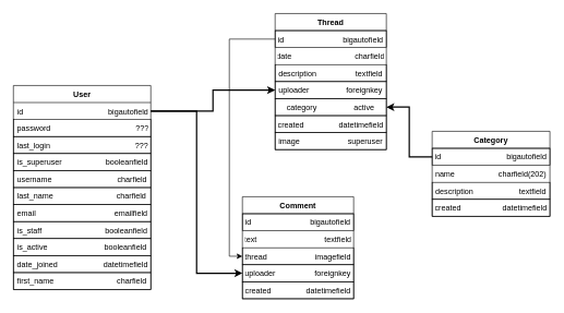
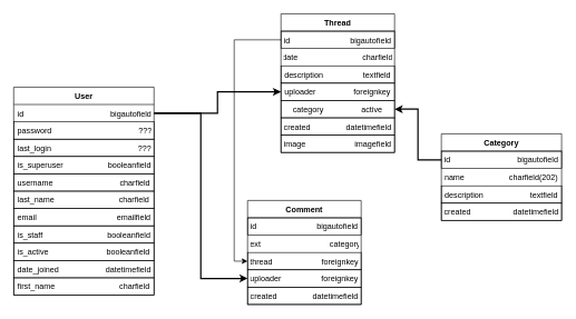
- <mxCell id="22" value="image                      superuser" style="text;align=center;verticalAlign=top;spacingLeft=4;spacingRight=4;overflow=hidden;rotatable=0;points=[[0,0.5],[1,0.5]];portConstraint=eastwest;fillColor=none;strokeColor=default;" vertex="1" parent="15"><mxGeometry y="182" width="170" height="26" as="geometry" /></mxCell>
+ <mxCell id="22" value="image                      imagefield" style="text;align=center;verticalAlign=top;spacingLeft=4;spacingRight=4;overflow=hidden;rotatable=0;points=[[0,0.5],[1,0.5]];portConstraint=eastwest;fillColor=none;strokeColor=default;" vertex="1" parent="15"><mxGeometry y="182" width="170" height="26" as="geometry" /></mxCell>
- <mxCell id="30" value="text                               textfield" style="text;strokeColor=none;fillColor=none;align=center;verticalAlign=top;spacingLeft=4;spacingRight=4;overflow=hidden;rotatable=0;points=[[0,0.5],[1,0.5]];portConstraint=eastwest;" vertex="1" parent="28"><mxGeometry y="52" width="170" height="26" as="geometry" /></mxCell>
+ <mxCell id="30" value="text                               category" style="text;strokeColor=none;fillColor=none;align=center;verticalAlign=top;spacingLeft=4;spacingRight=4;overflow=hidden;rotatable=0;points=[[0,0.5],[1,0.5]];portConstraint=eastwest;" vertex="1" parent="28"><mxGeometry y="52" width="170" height="26" as="geometry" /></mxCell>
- <mxCell id="31" value="thread                      imagefield" style="text;align=center;verticalAlign=top;spacingLeft=4;spacingRight=4;overflow=hidden;rotatable=0;points=[[0,0.5],[1,0.5]];portConstraint=eastwest;fillColor=none;strokeColor=default;" vertex="1" parent="28"><mxGeometry y="78" width="170" height="26" as="geometry" /></mxCell>
+ <mxCell id="31" value="thread                      foreignkey" style="text;align=center;verticalAlign=top;spacingLeft=4;spacingRight=4;overflow=hidden;rotatable=0;points=[[0,0.5],[1,0.5]];portConstraint=eastwest;fillColor=none;strokeColor=default;" vertex="1" parent="28"><mxGeometry y="78" width="170" height="26" as="geometry" /></mxCell>
